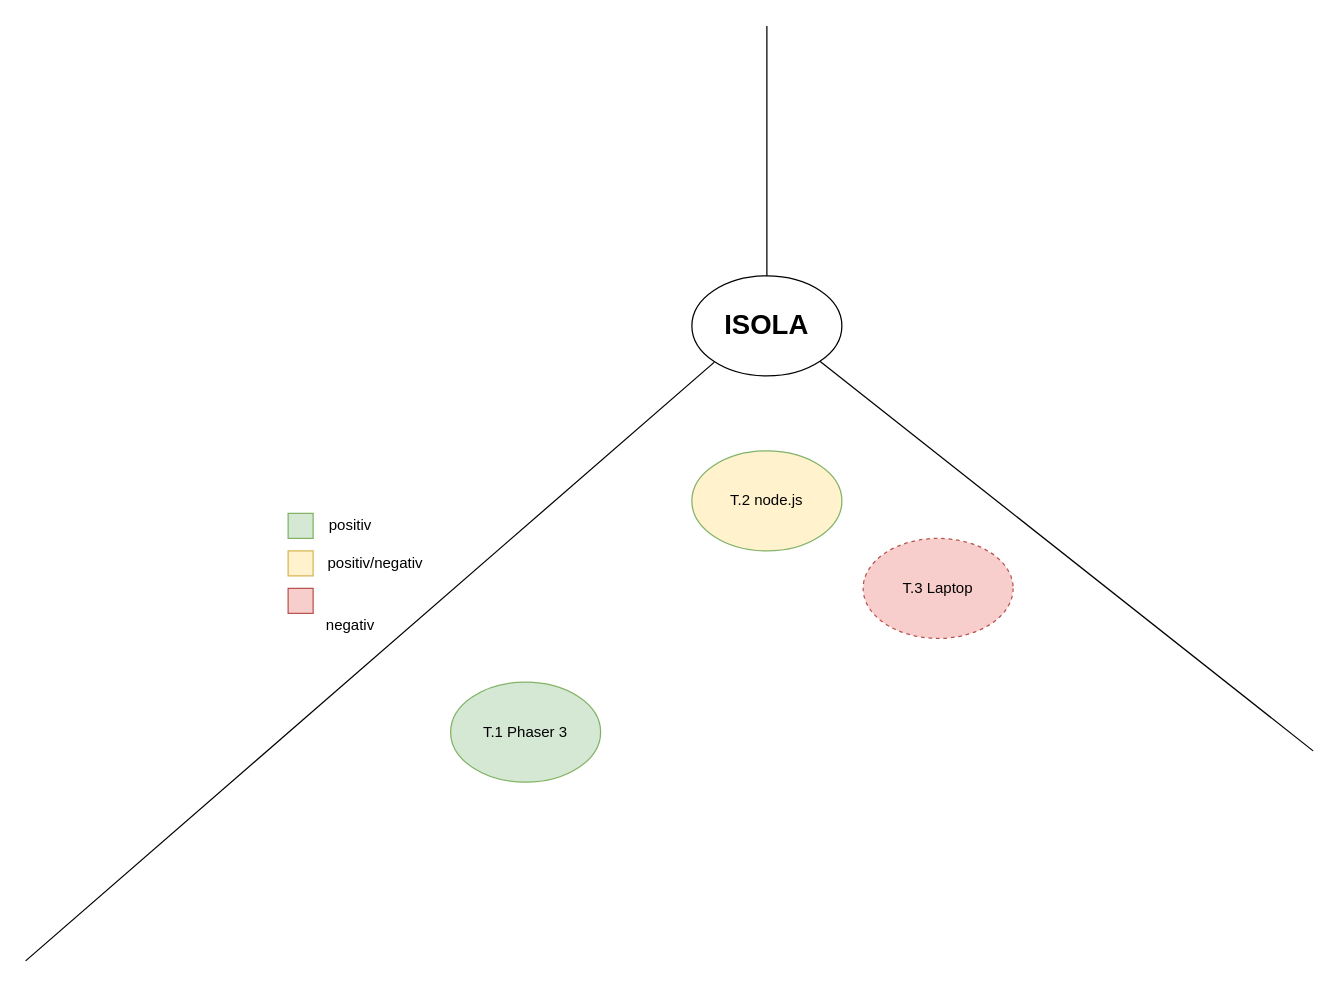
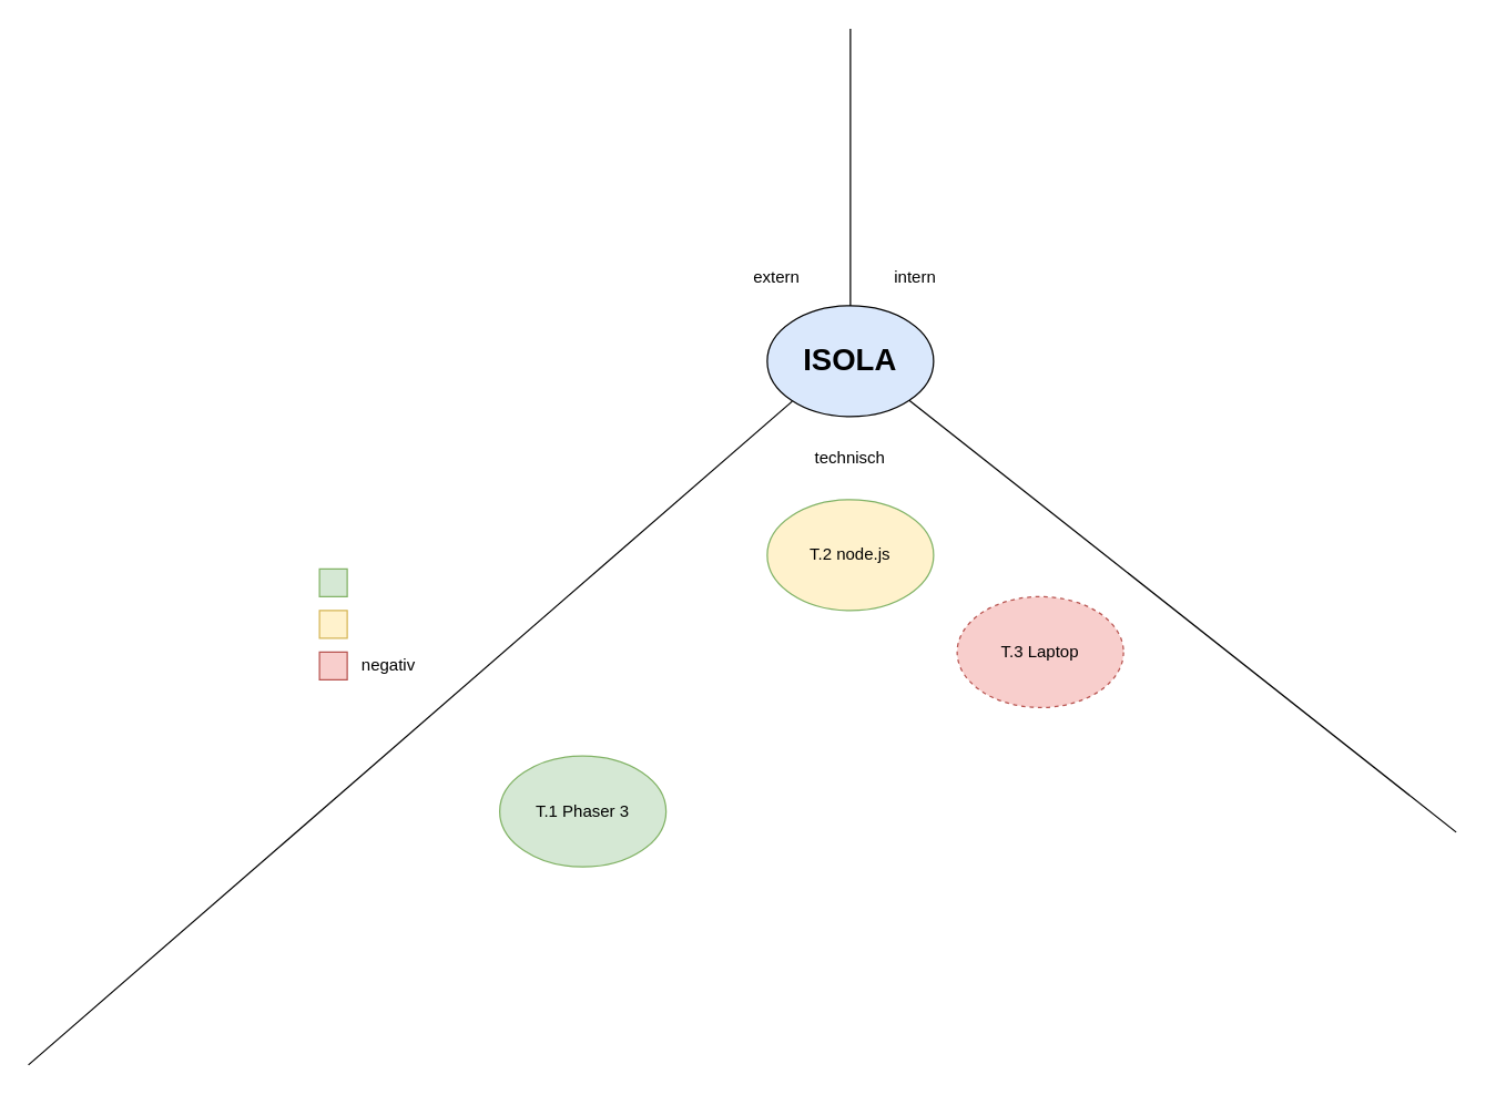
+ <mxCell id="7" value="extern" style="text;html=1;strokeColor=none;fillColor=none;align=center;verticalAlign=middle;whiteSpace=wrap;rounded=0;" parent="1" vertex="1"><mxGeometry x="540" y="190" width="40" height="20" as="geometry" /></mxCell>
+ <mxCell id="6" value="intern" style="text;html=1;strokeColor=none;fillColor=none;align=center;verticalAlign=middle;whiteSpace=wrap;rounded=0;" parent="1" vertex="1"><mxGeometry x="640" y="190" width="40" height="20" as="geometry" /></mxCell>
- <mxCell id="2" value="&lt;b&gt;&lt;font style=&quot;font-size: 22px&quot;&gt;ISOLA&lt;/font&gt;&lt;/b&gt;" style="ellipse;whiteSpace=wrap;html=1;" parent="1" vertex="1"><mxGeometry x="553" y="220" width="120" height="80" as="geometry" /></mxCell>
+ <mxCell id="2" value="&lt;b&gt;&lt;font style=&quot;font-size: 22px&quot;&gt;ISOLA&lt;/font&gt;&lt;/b&gt;" style="ellipse;whiteSpace=wrap;html=1;fillColor=#dae8fc;" parent="1" vertex="1"><mxGeometry x="553" y="220" width="120" height="80" as="geometry" /></mxCell>
+ <mxCell id="8" value="technisch&lt;br&gt;" style="text;html=1;strokeColor=none;fillColor=none;align=center;verticalAlign=middle;whiteSpace=wrap;rounded=0;" parent="1" vertex="1"><mxGeometry x="593" y="320" width="40" height="20" as="geometry" /></mxCell>
- <mxCell id="15" value="positiv" style="text;html=1;strokeColor=none;fillColor=none;align=center;verticalAlign=middle;whiteSpace=wrap;rounded=0;" parent="1" vertex="1"><mxGeometry x="260" y="410" width="40" height="20" as="geometry" /></mxCell>
- <mxCell id="16" value="positiv/negativ" style="text;html=1;strokeColor=none;fillColor=none;align=center;verticalAlign=middle;whiteSpace=wrap;rounded=0;" parent="1" vertex="1"><mxGeometry x="280" y="440" width="40" height="20" as="geometry" /></mxCell>
- <mxCell id="17" value="negativ" style="text;html=1;strokeColor=none;fillColor=none;align=center;verticalAlign=middle;whiteSpace=wrap;rounded=0;" parent="1" vertex="1"><mxGeometry x="260" y="490" width="40" height="20" as="geometry" /></mxCell>
+ <mxCell id="17" value="negativ" style="text;html=1;strokeColor=none;fillColor=none;align=center;verticalAlign=middle;whiteSpace=wrap;rounded=0;" parent="1" vertex="1"><mxGeometry x="260" y="470" width="40" height="20" as="geometry" /></mxCell>
